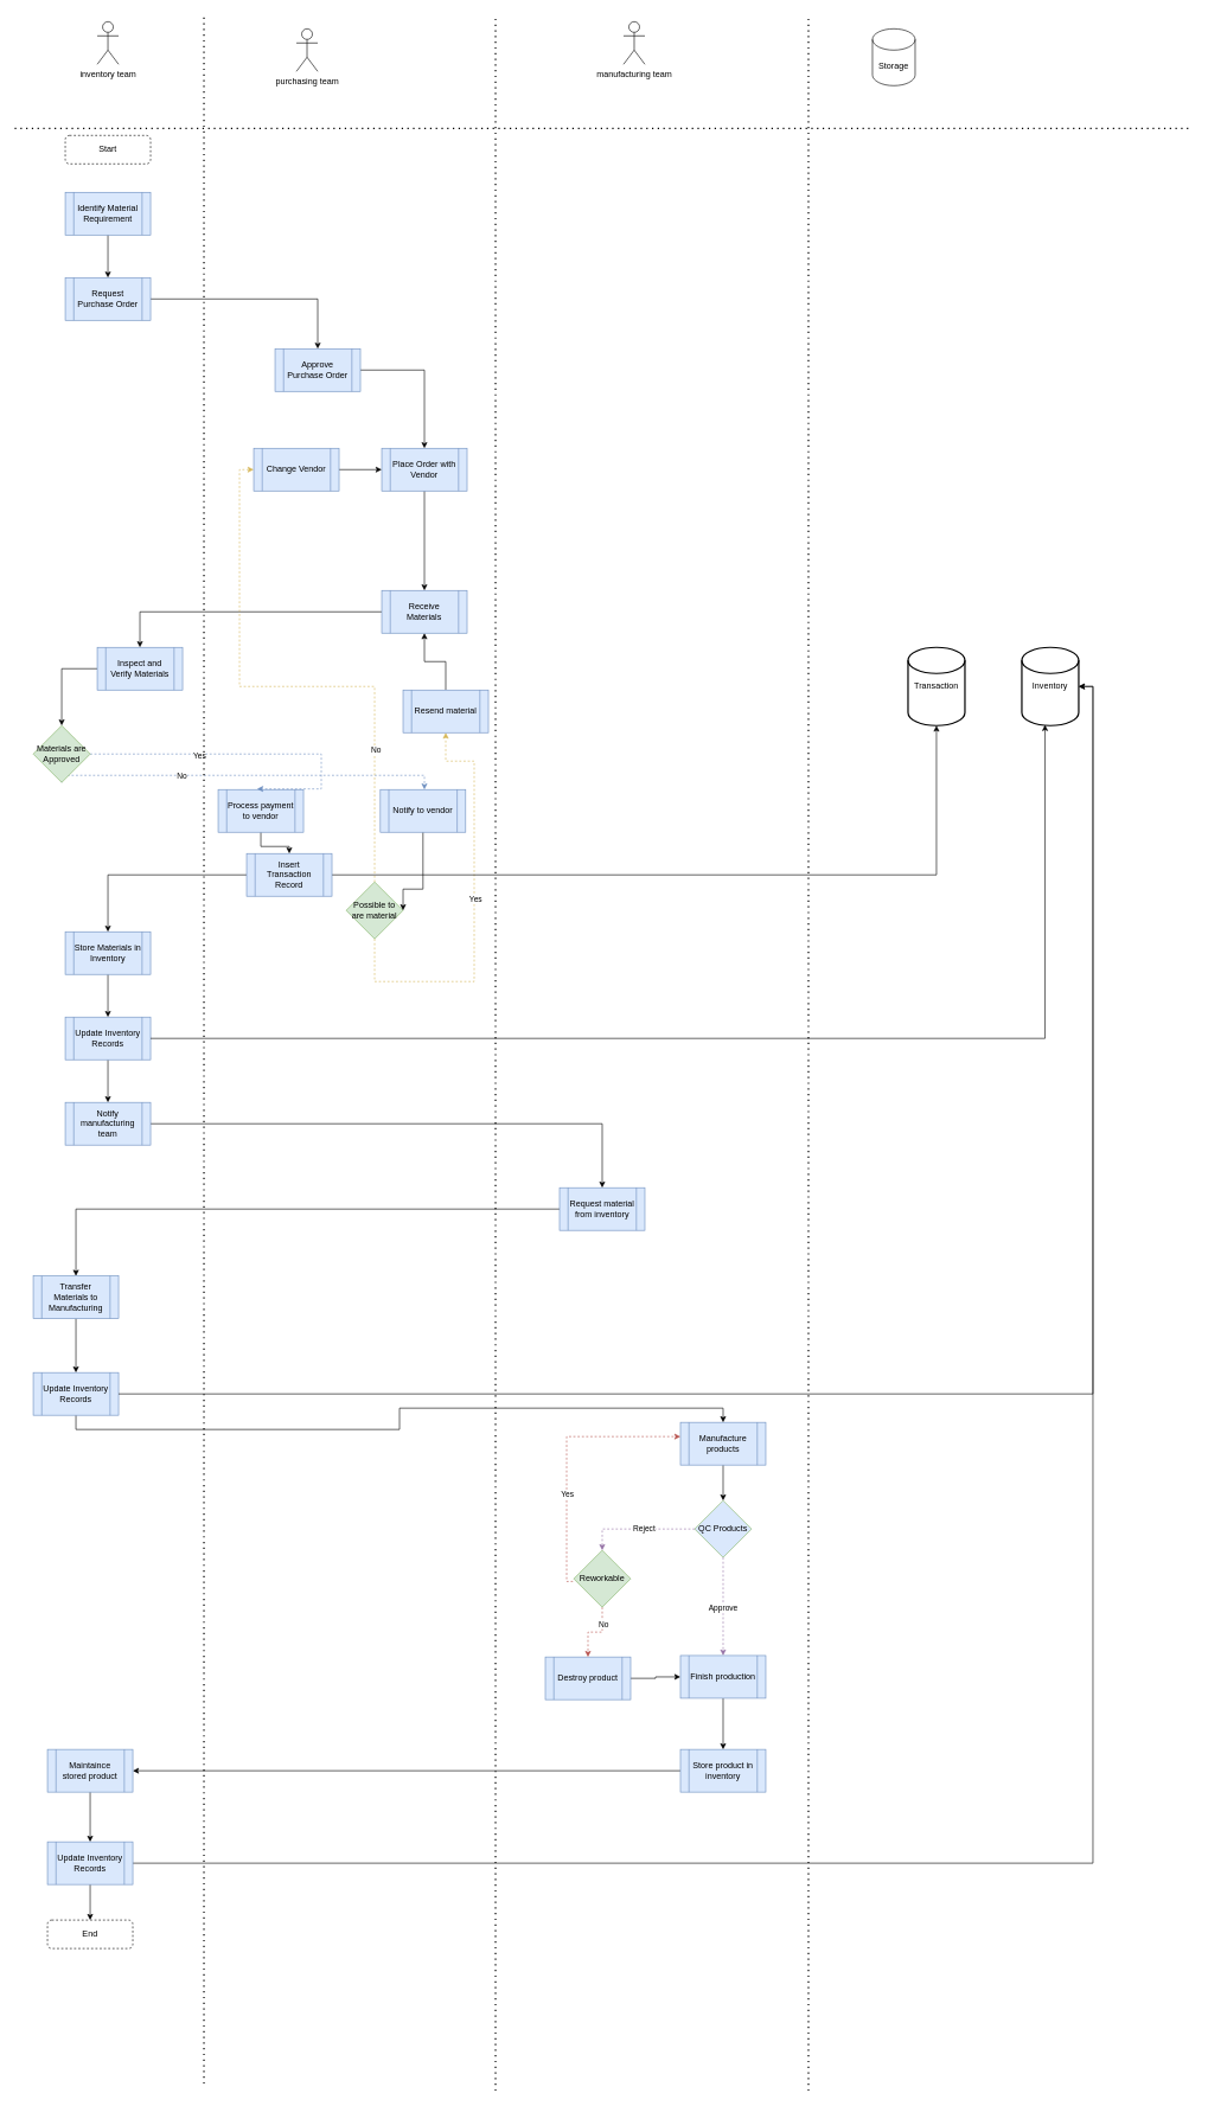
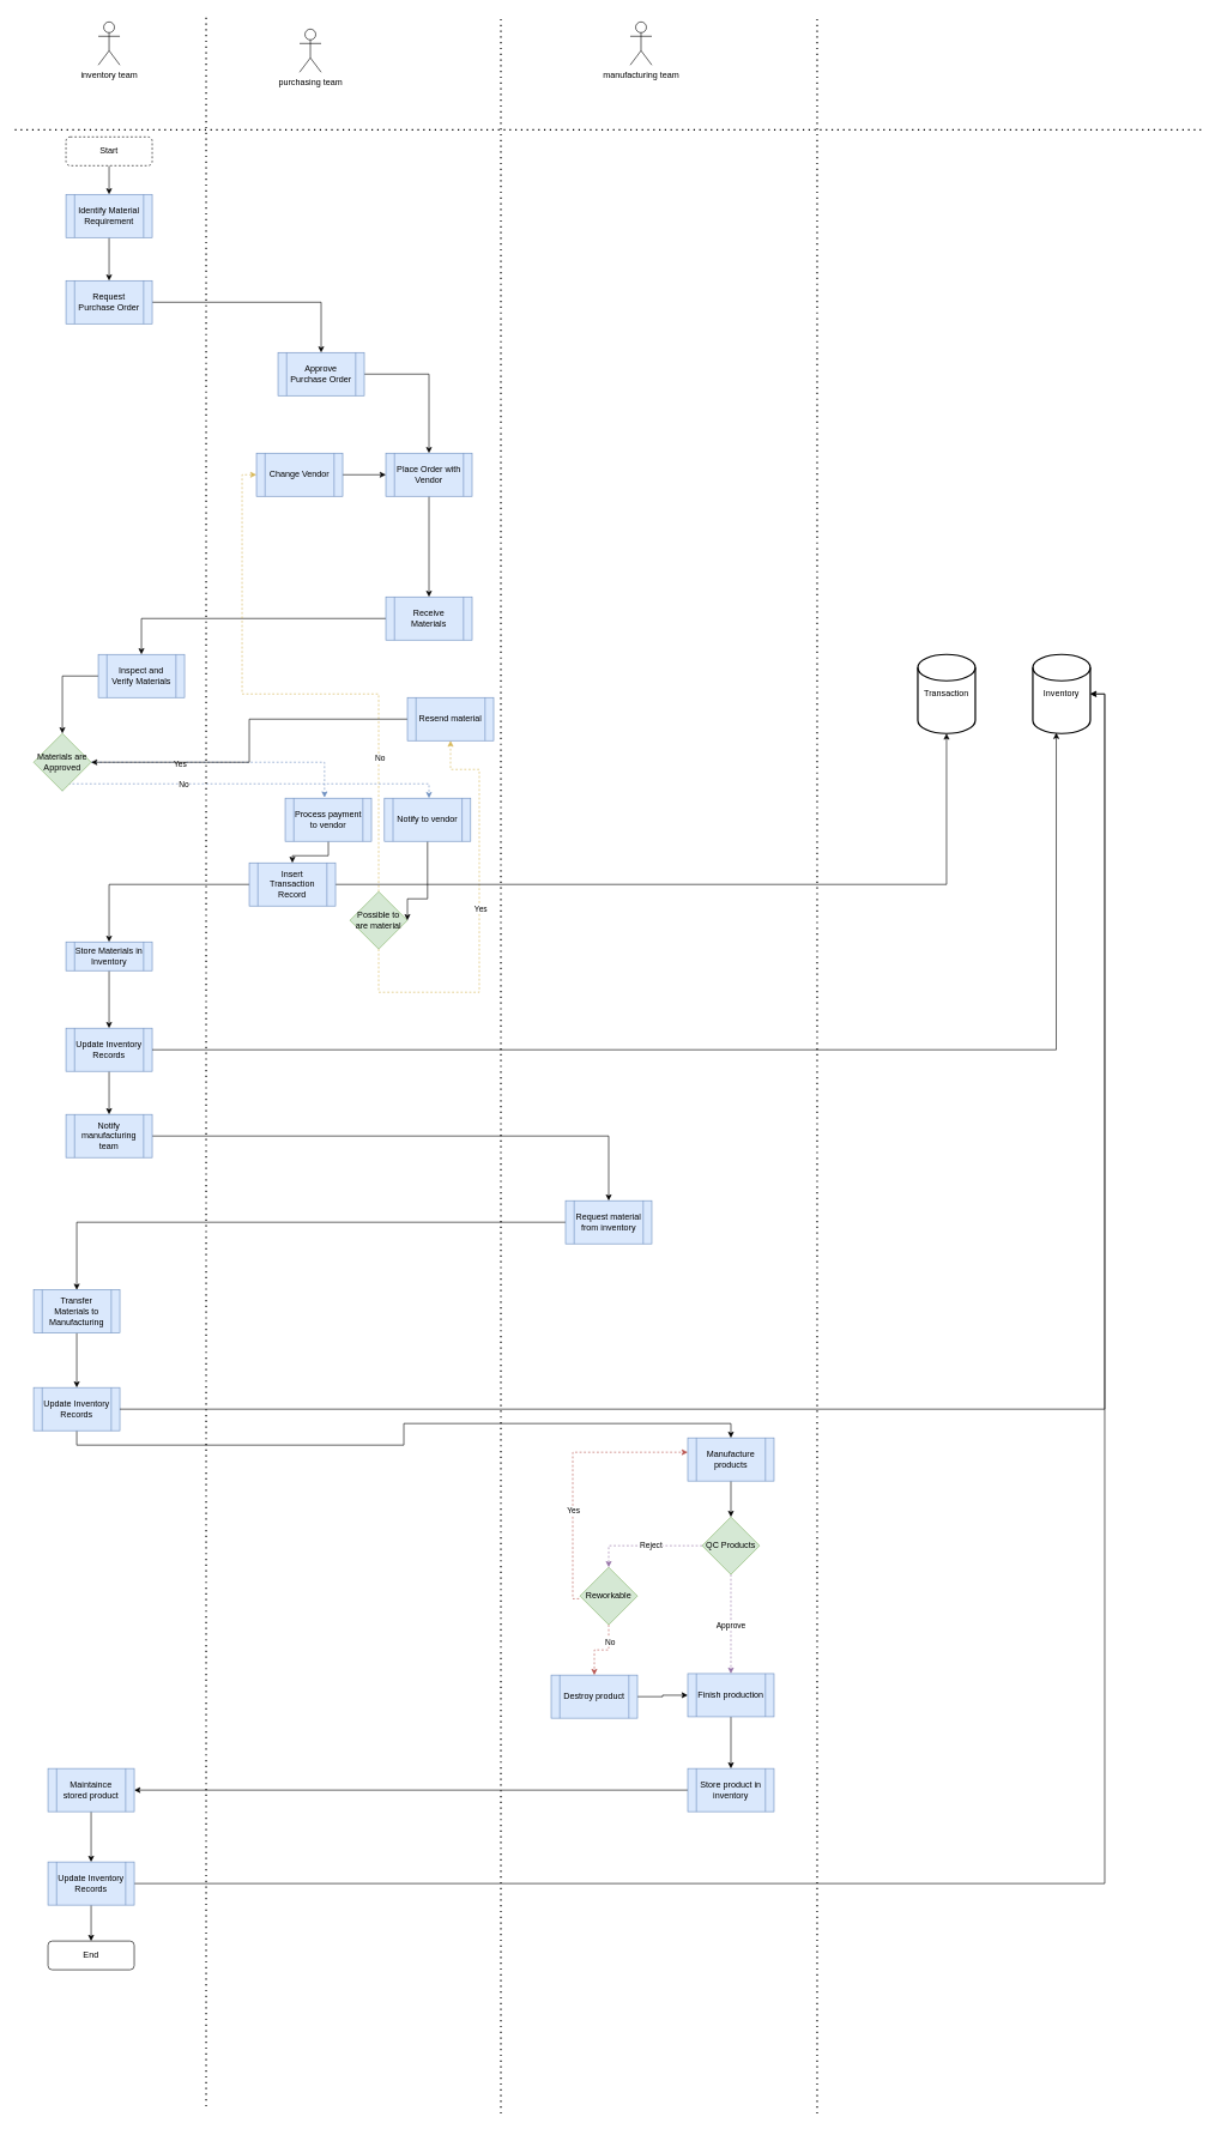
- <mxCell id="77" value="Storage" style="shape=cylinder3;whiteSpace=wrap;html=1;boundedLbl=1;backgroundOutline=1;size=15;" vertex="1" parent="1"><mxGeometry x="1226" y="40" width="60" height="80" as="geometry" /></mxCell>
+ <mxCell id="2" value="" style="edgeStyle=orthogonalEdgeStyle;rounded=0;orthogonalLoop=1;jettySize=auto;html=1;" edge="1" parent="1" source="3" target="9"><mxGeometry relative="1" as="geometry" /></mxCell>
- <mxCell id="74" style="edgeStyle=orthogonalEdgeStyle;rounded=0;orthogonalLoop=1;jettySize=auto;html=1;entryX=0.5;entryY=1;entryDx=0;entryDy=0;" edge="1" parent="1" source="75" target="19"><mxGeometry relative="1" as="geometry" /></mxCell>
+ <mxCell id="74" style="edgeStyle=orthogonalEdgeStyle;rounded=0;orthogonalLoop=1;jettySize=auto;html=1;" edge="1" parent="1" source="75" target="24"><mxGeometry relative="1" as="geometry" /></mxCell>
- <mxCell id="13" value="Process payment to vendor" style="shape=process;whiteSpace=wrap;html=1;backgroundOutline=1;fillColor=#dae8fc;strokeColor=#6c8ebf;" vertex="1" parent="1"><mxGeometry x="306" y="1110" width="120" height="60" as="geometry" /></mxCell>
+ <mxCell id="13" value="Process payment to vendor" style="shape=process;whiteSpace=wrap;html=1;backgroundOutline=1;fillColor=#dae8fc;strokeColor=#6c8ebf;" vertex="1" parent="1"><mxGeometry x="396" y="1110" width="120" height="60" as="geometry" /></mxCell>
- <mxCell id="35" value="&lt;span class=&quot;hljs-variable&quot;&gt;Store&lt;/span&gt; &lt;span class=&quot;hljs-variable&quot;&gt;Materials&lt;/span&gt; &lt;span class=&quot;hljs-variable&quot;&gt;in&lt;/span&gt; &lt;span class=&quot;hljs-variable&quot;&gt;Inventory&lt;/span&gt;" style="shape=process;whiteSpace=wrap;html=1;backgroundOutline=1;fillColor=#dae8fc;strokeColor=#6c8ebf;" vertex="1" parent="1"><mxGeometry x="91" y="1310" width="120" height="60" as="geometry" /></mxCell>
+ <mxCell id="35" value="&lt;span class=&quot;hljs-variable&quot;&gt;Store&lt;/span&gt; &lt;span class=&quot;hljs-variable&quot;&gt;Materials&lt;/span&gt; &lt;span class=&quot;hljs-variable&quot;&gt;in&lt;/span&gt; &lt;span class=&quot;hljs-variable&quot;&gt;Inventory&lt;/span&gt;" style="shape=process;whiteSpace=wrap;html=1;backgroundOutline=1;fillColor=#dae8fc;strokeColor=#6c8ebf;" vertex="1" parent="1"><mxGeometry x="91" y="1310" width="120" height="40" as="geometry" /></mxCell>
- <mxCell id="50" value="QC Products" style="rhombus;whiteSpace=wrap;html=1;fillColor=#dae8fc;strokeColor=#82b366;" vertex="1" parent="1"><mxGeometry x="976" y="2110" width="80" height="80" as="geometry" /></mxCell>
+ <mxCell id="50" value="QC Products" style="rhombus;whiteSpace=wrap;html=1;fillColor=#d5e8d4;strokeColor=#82b366;" vertex="1" parent="1"><mxGeometry x="976" y="2110" width="80" height="80" as="geometry" /></mxCell>
- <mxCell id="4" value="End" style="rounded=1;whiteSpace=wrap;html=1;fontSize=12;glass=0;strokeWidth=1;shadow=0;dashed=1;" parent="1" vertex="1"><mxGeometry x="66" y="2700" width="120" height="40" as="geometry" /></mxCell>
+ <mxCell id="4" value="End" style="rounded=1;whiteSpace=wrap;html=1;fontSize=12;glass=0;strokeWidth=1;shadow=0;" parent="1" vertex="1"><mxGeometry x="66" y="2700" width="120" height="40" as="geometry" /></mxCell>
